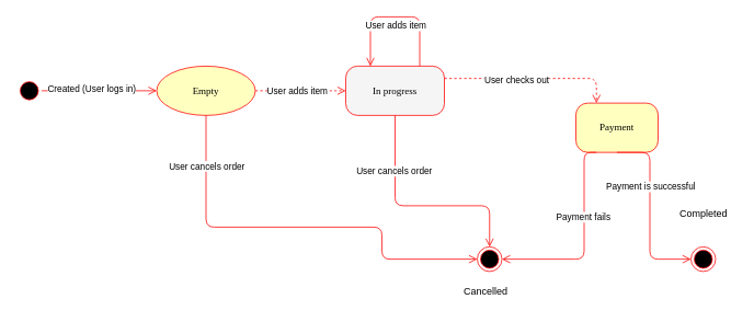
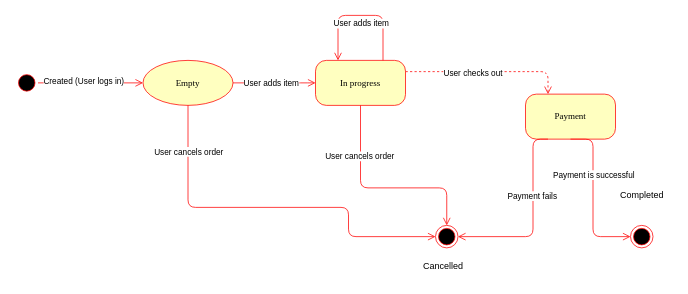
- <mxCell id="10" style="edgeStyle=orthogonalEdgeStyle;html=1;labelBackgroundColor=none;endArrow=open;endSize=8;strokeColor=#ff0000;fontFamily=Verdana;fontSize=12;align=left;entryX=0;entryY=0.5;dashed=1;" parent="1" source="3" target="6" edge="1"><mxGeometry relative="1" as="geometry"><Array as="points"><mxPoint x="400" y="110" /><mxPoint x="400" y="110" /></Array></mxGeometry></mxCell>
+ <mxCell id="10" style="edgeStyle=orthogonalEdgeStyle;html=1;labelBackgroundColor=none;endArrow=open;endSize=8;strokeColor=#ff0000;fontFamily=Verdana;fontSize=12;align=left;entryX=0;entryY=0.5;" parent="1" source="3" target="6" edge="1"><mxGeometry relative="1" as="geometry"><Array as="points"><mxPoint x="400" y="110" /><mxPoint x="400" y="110" /></Array></mxGeometry></mxCell>
- <mxCell id="6" value="In progress" style="rounded=1;whiteSpace=wrap;html=1;arcSize=24;fillColor=#f5f5f5;strokeColor=#ff0000;shadow=0;comic=0;labelBackgroundColor=none;fontFamily=Verdana;fontSize=12;fontColor=#000000;align=center;" parent="1" vertex="1"><mxGeometry x="420" y="80" width="120" height="60" as="geometry" /></mxCell>
+ <mxCell id="6" value="In progress" style="rounded=1;whiteSpace=wrap;html=1;arcSize=24;fillColor=#ffffc0;strokeColor=#ff0000;shadow=0;comic=0;labelBackgroundColor=none;fontFamily=Verdana;fontSize=12;fontColor=#000000;align=center;" parent="1" vertex="1"><mxGeometry x="420" y="80" width="120" height="60" as="geometry" /></mxCell>
- <mxCell id="7" value="Payment" style="rounded=1;whiteSpace=wrap;html=1;arcSize=24;fillColor=#ffffc0;strokeColor=#ff0000;shadow=0;comic=0;labelBackgroundColor=none;fontFamily=Verdana;fontSize=12;fontColor=#000000;align=center;" parent="1" vertex="1"><mxGeometry x="700" y="125" width="100" height="60" as="geometry" /></mxCell>
+ <mxCell id="7" value="Payment" style="rounded=1;whiteSpace=wrap;html=1;arcSize=24;fillColor=#ffffc0;strokeColor=#ff0000;shadow=0;comic=0;labelBackgroundColor=none;fontFamily=Verdana;fontSize=12;fontColor=#000000;align=center;" parent="1" vertex="1"><mxGeometry x="700" y="125" width="120" height="60" as="geometry" /></mxCell>
